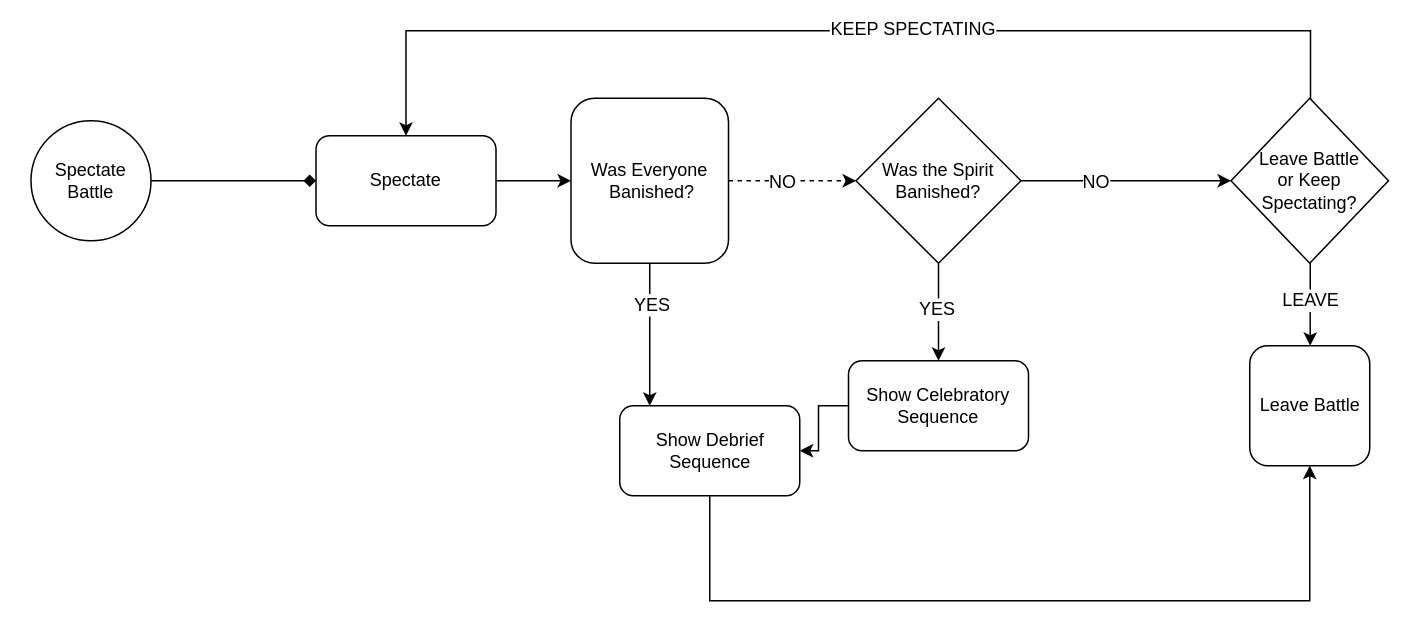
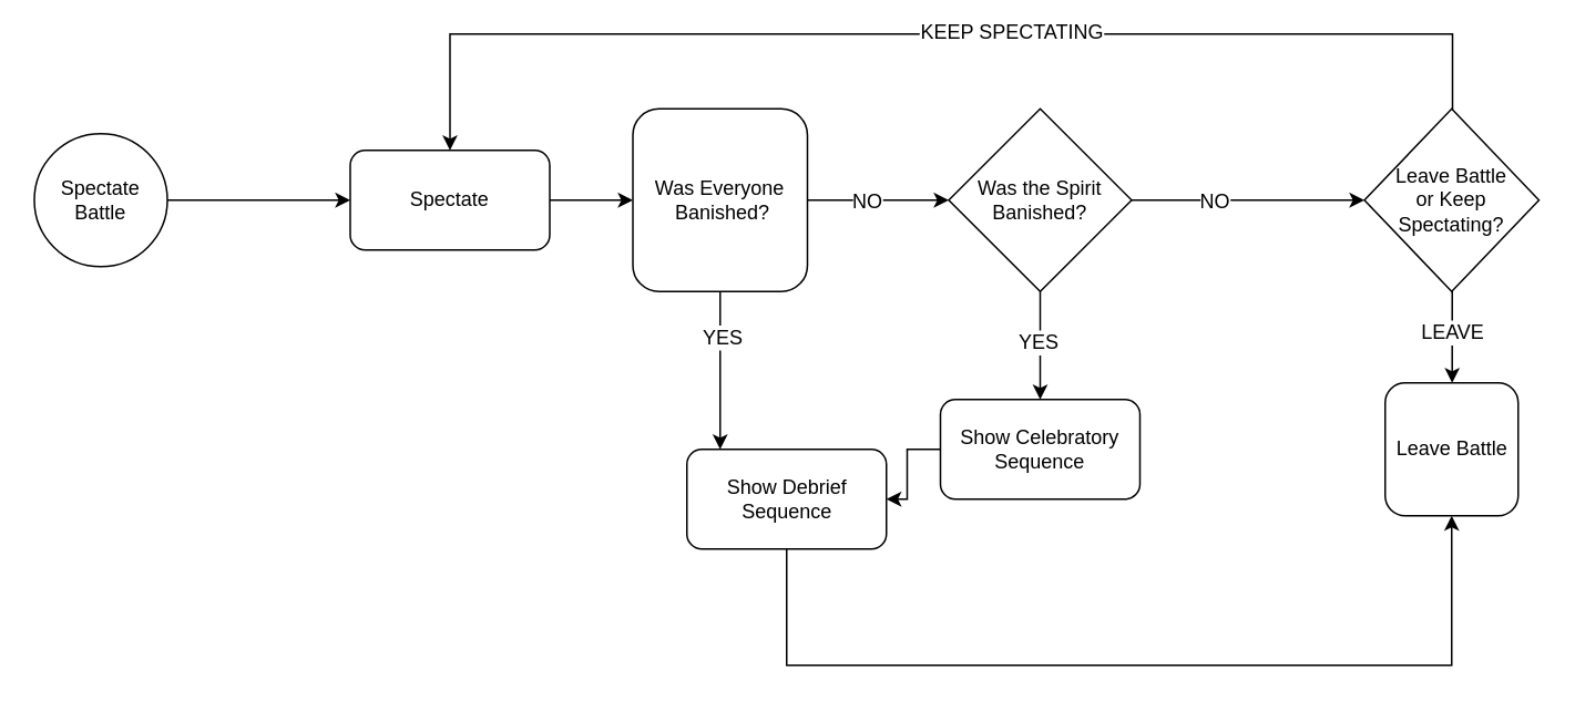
- <mxCell id="2" value="" style="edgeStyle=orthogonalEdgeStyle;rounded=0;orthogonalLoop=1;jettySize=auto;html=1;entryX=0;entryY=0.5;entryDx=0;entryDy=0;endArrow=diamond;" parent="1" source="3" target="9" edge="1"><mxGeometry relative="1" as="geometry"><mxPoint x="180" y="120" as="targetPoint" /></mxGeometry></mxCell>
+ <mxCell id="2" value="" style="edgeStyle=orthogonalEdgeStyle;rounded=0;orthogonalLoop=1;jettySize=auto;html=1;entryX=0;entryY=0.5;entryDx=0;entryDy=0;" parent="1" source="3" target="9" edge="1"><mxGeometry relative="1" as="geometry"><mxPoint x="180" y="120" as="targetPoint" /></mxGeometry></mxCell>
- <mxCell id="10" value="" style="edgeStyle=orthogonalEdgeStyle;rounded=0;orthogonalLoop=1;jettySize=auto;html=1;dashed=1;" parent="1" source="14" target="19" edge="1"><mxGeometry relative="1" as="geometry" /></mxCell>
+ <mxCell id="10" value="" style="edgeStyle=orthogonalEdgeStyle;rounded=0;orthogonalLoop=1;jettySize=auto;html=1;" parent="1" source="14" target="19" edge="1"><mxGeometry relative="1" as="geometry" /></mxCell>
